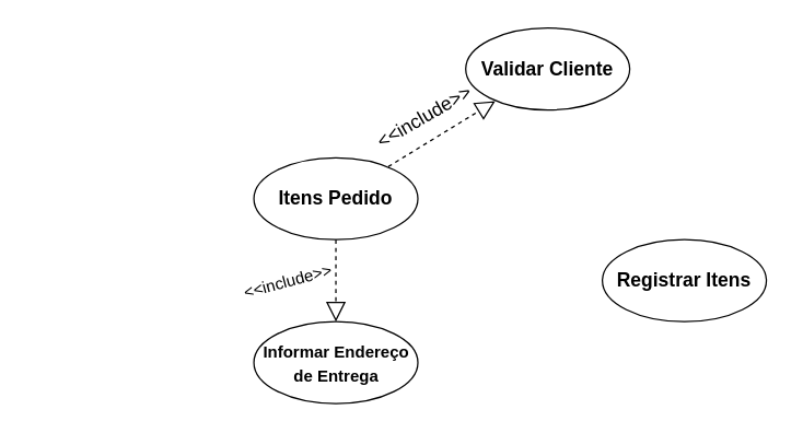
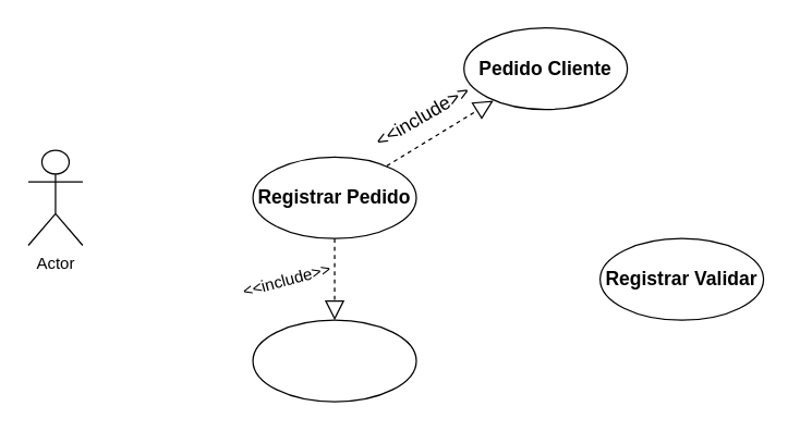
- <mxCell id="6" value="Validar Cliente" style="text;html=1;strokeColor=none;fillColor=none;align=center;verticalAlign=middle;whiteSpace=wrap;rounded=0;fontStyle=1;fontSize=14;" vertex="1" parent="1"><mxGeometry x="335" y="26.5" width="130" height="47" as="geometry" /></mxCell>
+ <mxCell id="6" value="Pedido Cliente" style="text;html=1;strokeColor=none;fillColor=none;align=center;verticalAlign=middle;whiteSpace=wrap;rounded=0;fontStyle=1;fontSize=14;" vertex="1" parent="1"><mxGeometry x="335" y="26.5" width="130" height="47" as="geometry" /></mxCell>
+ <mxCell id="2" value="Actor" style="shape=umlActor;verticalLabelPosition=bottom;verticalAlign=top;html=1;outlineConnect=0;fillColor=default;fontStyle=0" vertex="1" parent="1"><mxGeometry x="20" y="110" width="40" height="70" as="geometry" /></mxCell>
- <mxCell id="4" value="Itens Pedido" style="text;html=1;strokeColor=none;fillColor=none;align=center;verticalAlign=middle;whiteSpace=wrap;rounded=0;fontStyle=1;fontSize=14;" vertex="1" parent="1"><mxGeometry x="180" y="121.5" width="130" height="47" as="geometry" /></mxCell>
+ <mxCell id="4" value="Registrar Pedido" style="text;html=1;strokeColor=none;fillColor=none;align=center;verticalAlign=middle;whiteSpace=wrap;rounded=0;fontStyle=1;fontSize=14;" vertex="1" parent="1"><mxGeometry x="180" y="121.5" width="130" height="47" as="geometry" /></mxCell>
- <mxCell id="10" value="Registrar Itens" style="text;html=1;strokeColor=none;fillColor=none;align=center;verticalAlign=middle;whiteSpace=wrap;rounded=0;fontStyle=1;fontSize=14;" vertex="1" parent="1"><mxGeometry x="435" y="181.5" width="130" height="47" as="geometry" /></mxCell>
+ <mxCell id="10" value="Registrar Validar" style="text;html=1;strokeColor=none;fillColor=none;align=center;verticalAlign=middle;whiteSpace=wrap;rounded=0;fontStyle=1;fontSize=14;" vertex="1" parent="1"><mxGeometry x="435" y="181.5" width="130" height="47" as="geometry" /></mxCell>
- <mxCell id="12" value="&lt;font style=&quot;font-size: 12px;&quot;&gt;Informar Endereço de Entrega&lt;/font&gt;" style="text;html=1;strokeColor=none;fillColor=none;align=center;verticalAlign=middle;whiteSpace=wrap;rounded=0;fontStyle=1;fontSize=14;" vertex="1" parent="1"><mxGeometry x="187.5" y="241.5" width="115" height="47" as="geometry" /></mxCell>
